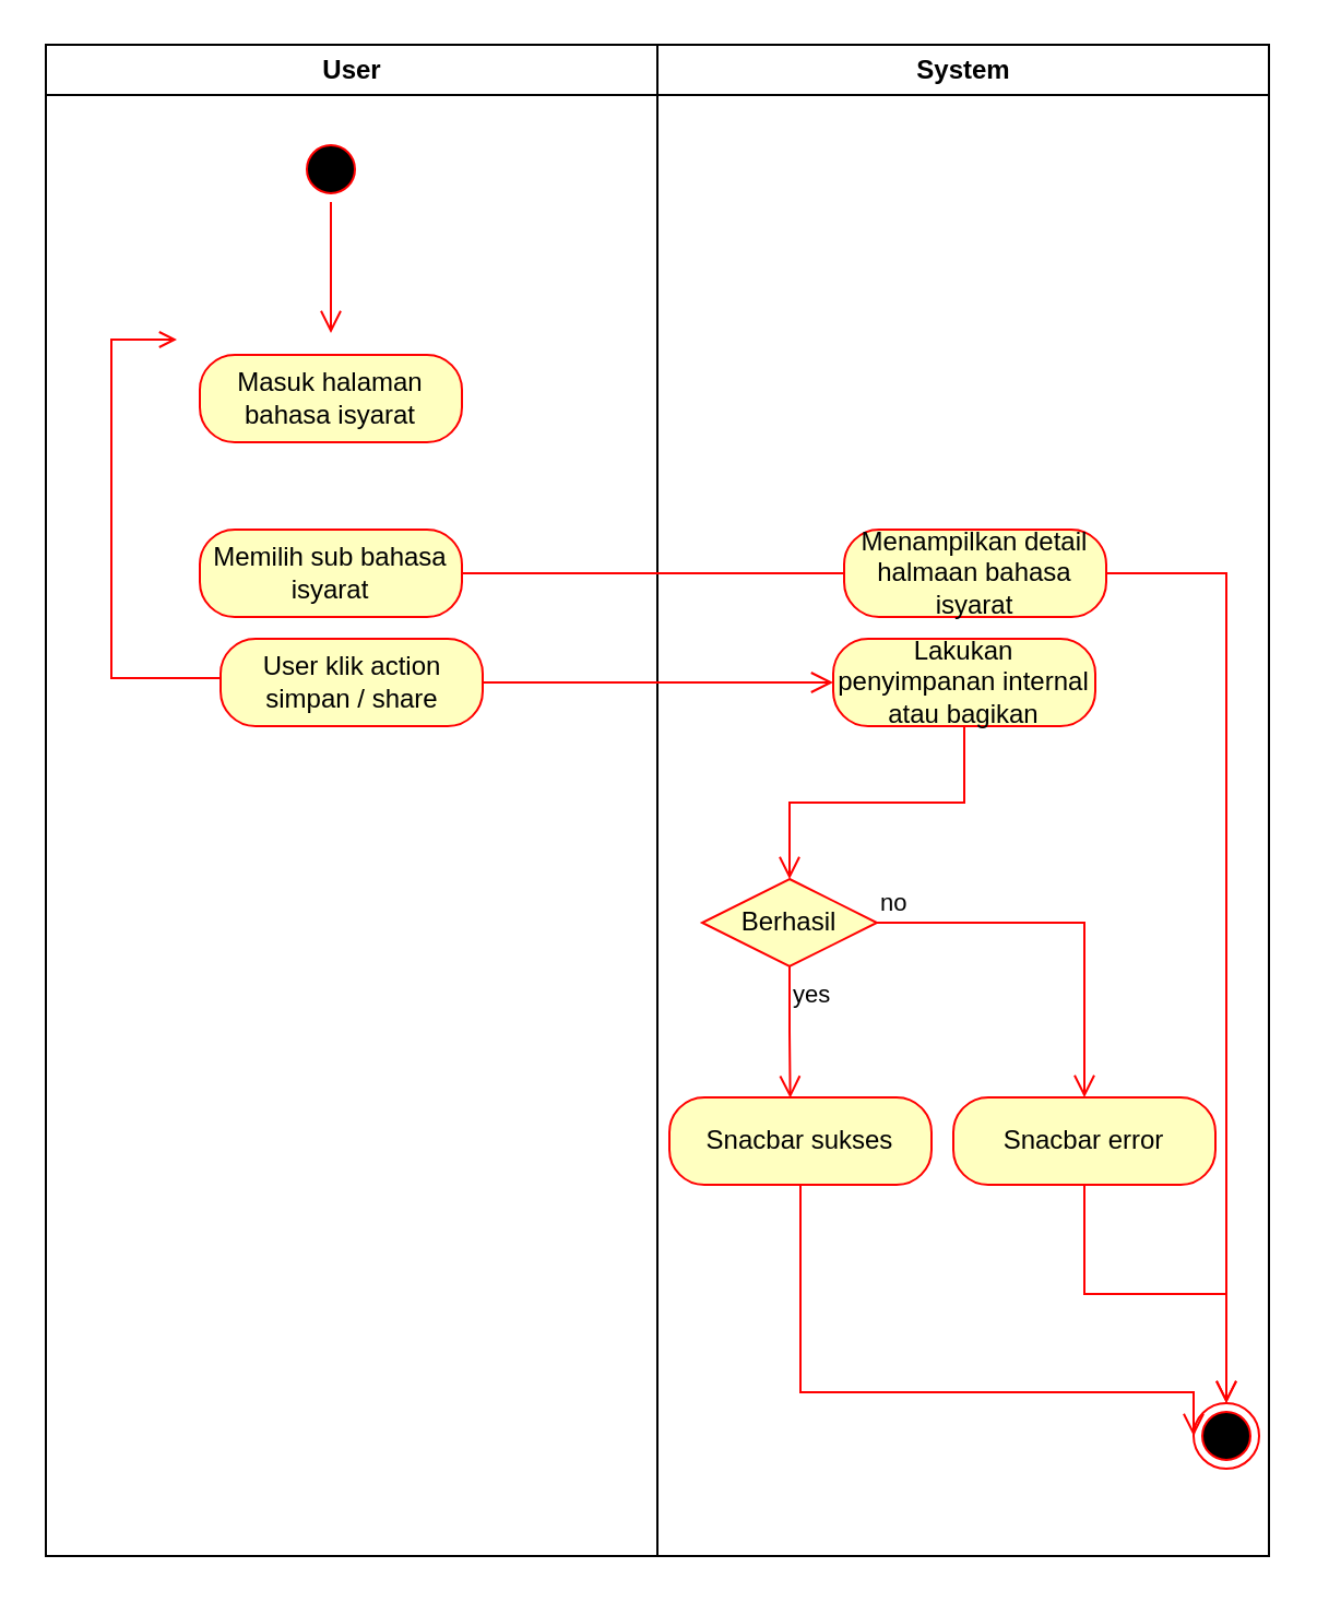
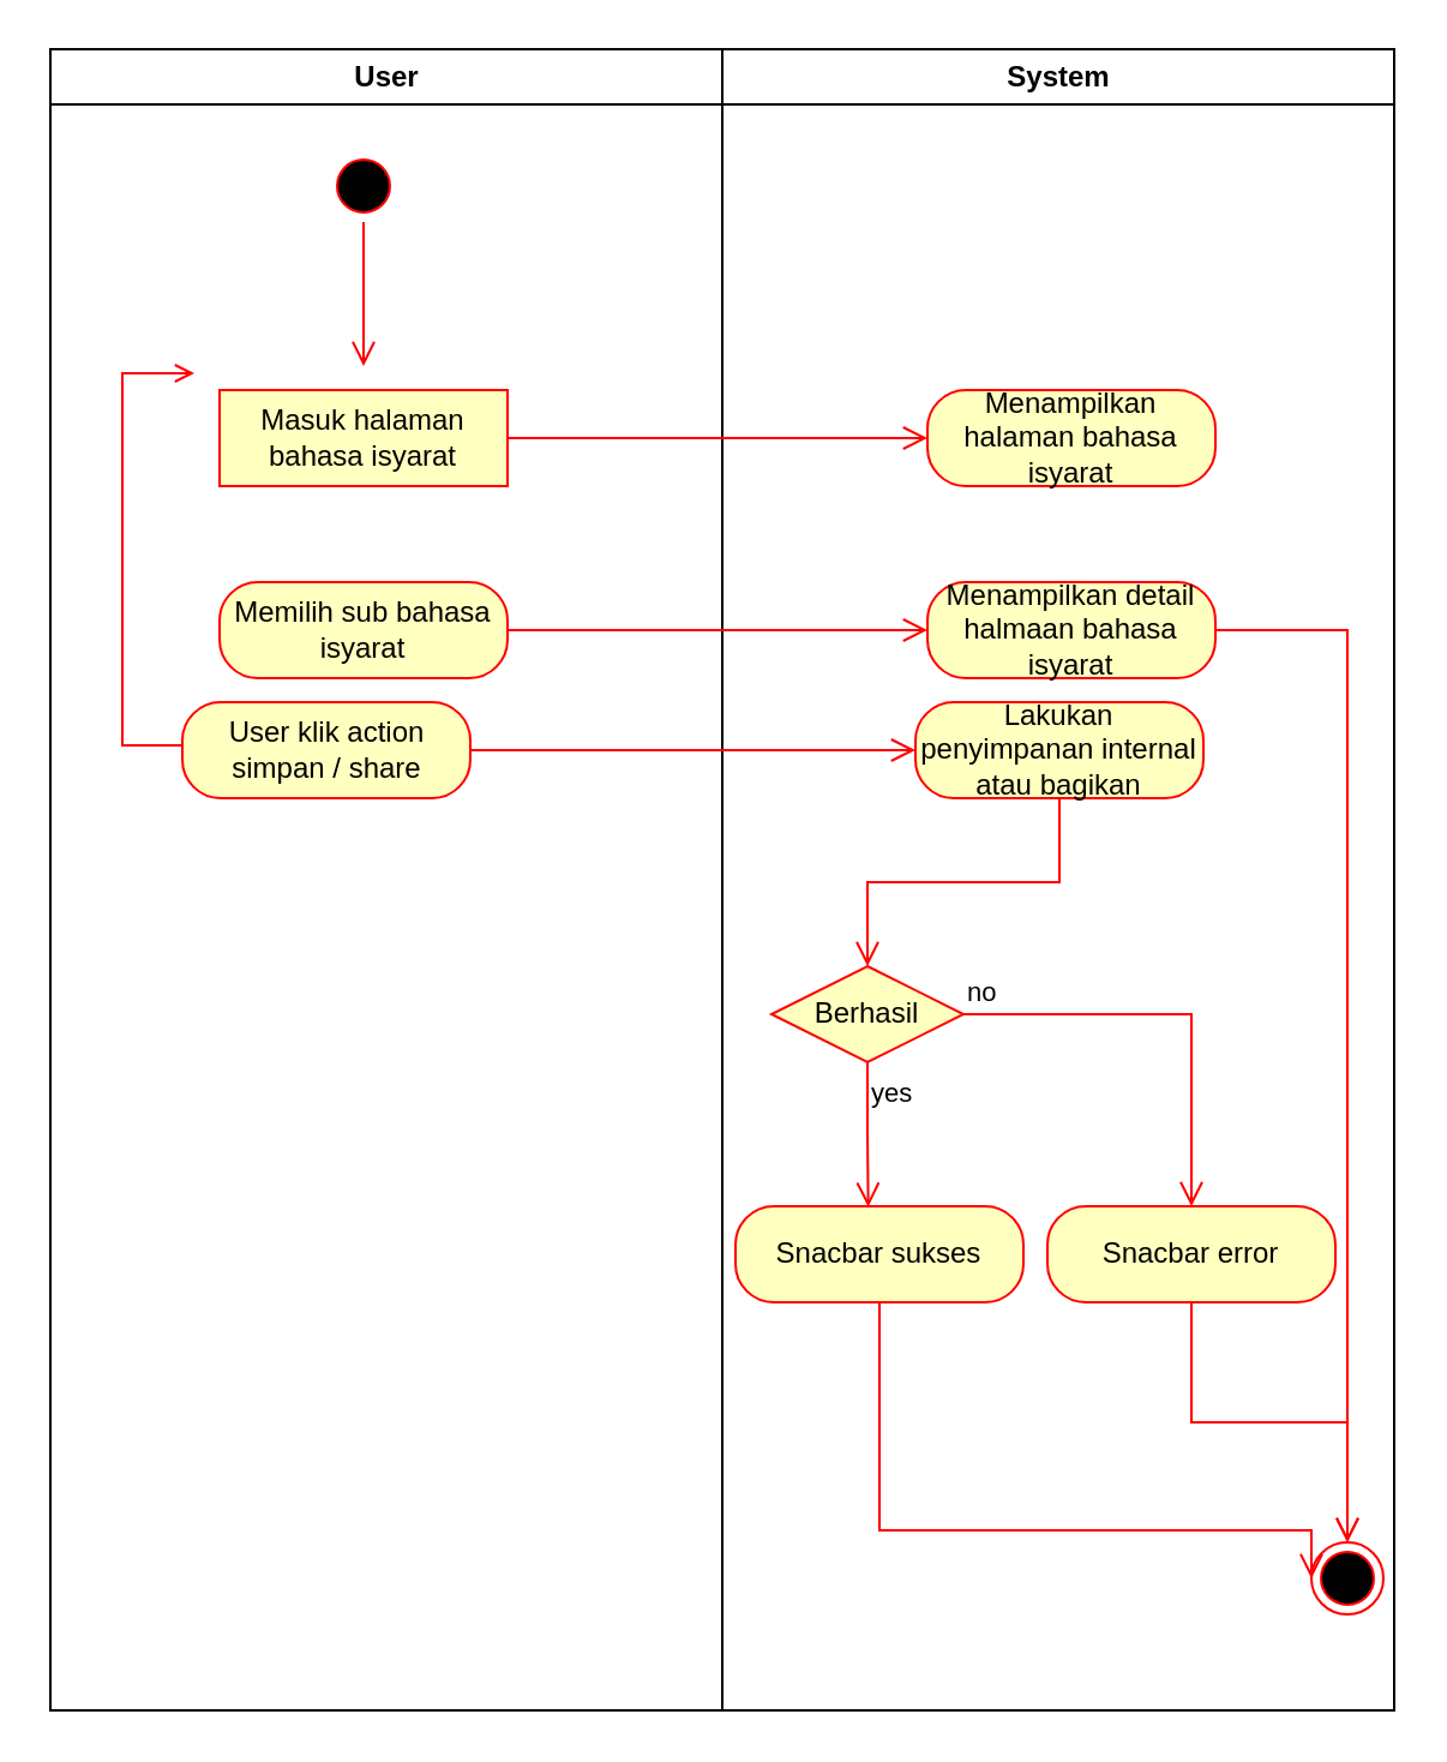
- <mxCell id="6" value="Masuk halaman bahasa isyarat" style="rounded=1;whiteSpace=wrap;html=1;arcSize=40;fontColor=#000000;fillColor=#ffffc0;strokeColor=#ff0000;" vertex="1" parent="2"><mxGeometry x="70.5" y="142" width="120" height="40" as="geometry" /></mxCell>
+ <mxCell id="6" value="Masuk halaman bahasa isyarat" style="whiteSpace=wrap;html=1;arcSize=40;fontColor=#000000;fillColor=#ffffc0;strokeColor=#ff0000;rounded=0;" vertex="1" parent="2"><mxGeometry x="70.5" y="142" width="120" height="40" as="geometry" /></mxCell>
+ <mxCell id="13" value="" style="edgeStyle=orthogonalEdgeStyle;html=1;verticalAlign=bottom;endArrow=open;endSize=8;strokeColor=#ff0000;rounded=0;entryX=0;entryY=0.5;entryDx=0;entryDy=0;" edge="1" source="6" parent="1" target="9"><mxGeometry relative="1" as="geometry"><mxPoint x="151" y="262" as="targetPoint" /></mxGeometry></mxCell>
+ <mxCell id="9" value="Menampilkan halaman bahasa isyarat" style="rounded=1;whiteSpace=wrap;html=1;arcSize=40;fontColor=#000000;fillColor=#ffffc0;strokeColor=#ff0000;" vertex="1" parent="8"><mxGeometry x="85.5" y="142" width="120" height="40" as="geometry" /></mxCell>
- <mxCell id="14" value="" style="edgeStyle=orthogonalEdgeStyle;html=1;verticalAlign=bottom;endArrow=none;endSize=8;strokeColor=#ff0000;rounded=0;entryX=0;entryY=0.5;entryDx=0;entryDy=0;" edge="1" source="7" parent="1" target="10"><mxGeometry relative="1" as="geometry"><mxPoint x="151" y="342" as="targetPoint" /></mxGeometry></mxCell>
+ <mxCell id="14" value="" style="edgeStyle=orthogonalEdgeStyle;html=1;verticalAlign=bottom;endArrow=open;endSize=8;strokeColor=#ff0000;rounded=0;entryX=0;entryY=0.5;entryDx=0;entryDy=0;" edge="1" source="7" parent="1" target="10"><mxGeometry relative="1" as="geometry"><mxPoint x="151" y="342" as="targetPoint" /></mxGeometry></mxCell>
- <mxCell id="15" value="User klik action simpan / share" style="rounded=1;whiteSpace=wrap;html=1;arcSize=40;fontColor=#000000;fillColor=#ffffc0;strokeColor=#ff0000;" vertex="1" parent="1"><mxGeometry x="100.5" y="292" width="120" height="40" as="geometry" /></mxCell>
+ <mxCell id="15" value="User klik action simpan / share" style="rounded=1;whiteSpace=wrap;html=1;arcSize=40;fontColor=#000000;fillColor=#ffffc0;strokeColor=#ff0000;" vertex="1" parent="1"><mxGeometry x="75.5" y="292" width="120" height="40" as="geometry" /></mxCell>
